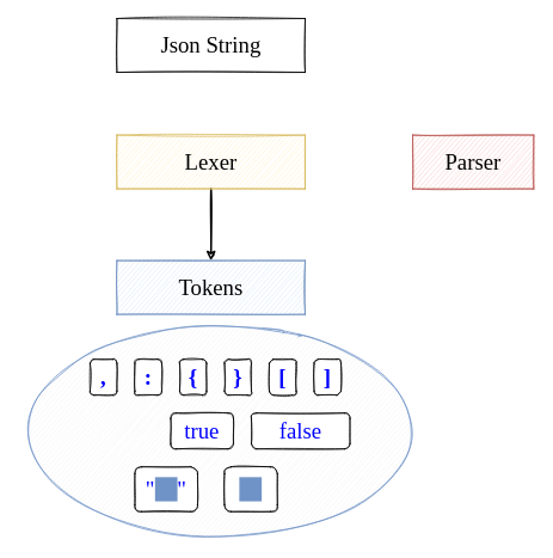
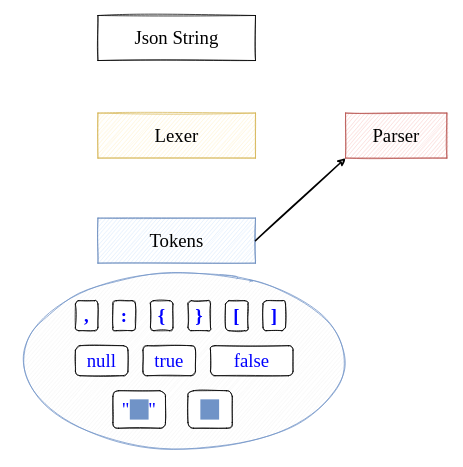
- <mxCell id="3" style="edgeStyle=orthogonalEdgeStyle;rounded=0;orthogonalLoop=1;jettySize=auto;html=1;exitX=0.5;exitY=1;exitDx=0;exitDy=0;entryX=0.5;entryY=0;entryDx=0;entryDy=0;fontFamily=Comic Sans MS;fontSize=20;fontColor=#A9C4EB;sketch=1;strokeWidth=2;" edge="1" parent="1" source="4" target="5"><mxGeometry relative="1" as="geometry" /></mxCell>
+ <mxCell id="20" value="" style="endArrow=classic;html=1;rounded=0;fontFamily=Comic Sans MS;fontSize=20;fontColor=#A9C4EB;exitX=1;exitY=0.5;exitDx=0;exitDy=0;entryX=0;entryY=1;entryDx=0;entryDy=0;sketch=1;strokeWidth=2;" edge="1" parent="1" source="5" target="19"><mxGeometry width="50" height="50" relative="1" as="geometry"><mxPoint x="370" y="300" as="sourcePoint" /><mxPoint x="420" y="250" as="targetPoint" /></mxGeometry></mxCell>
+ <mxCell id="14" value="&lt;font style=&quot;&quot; color=&quot;#0000ff&quot;&gt;null&lt;/font&gt;" style="rounded=1;whiteSpace=wrap;html=1;glass=0;sketch=1;fontFamily=Comic Sans MS;fontSize=25;" vertex="1" parent="6"><mxGeometry x="80" y="100" width="70" height="40" as="geometry" /></mxCell>
